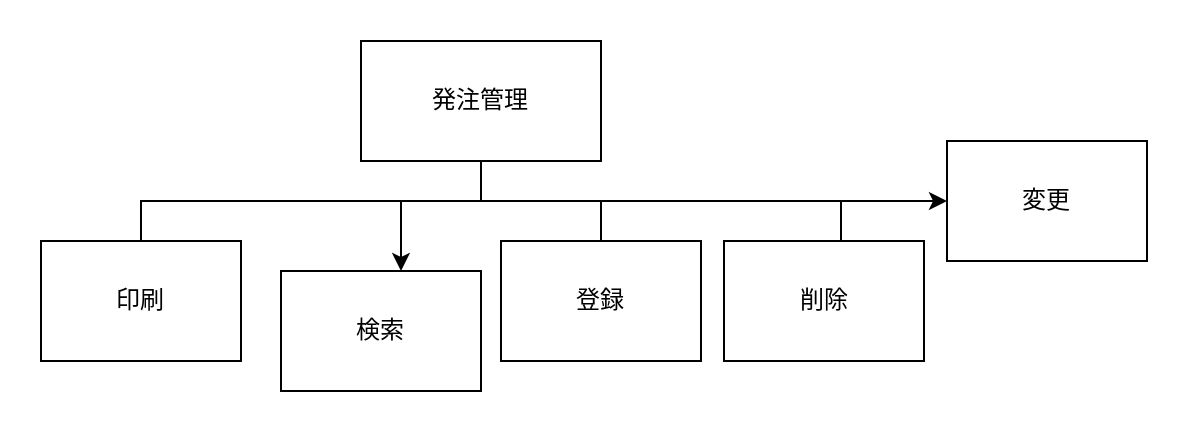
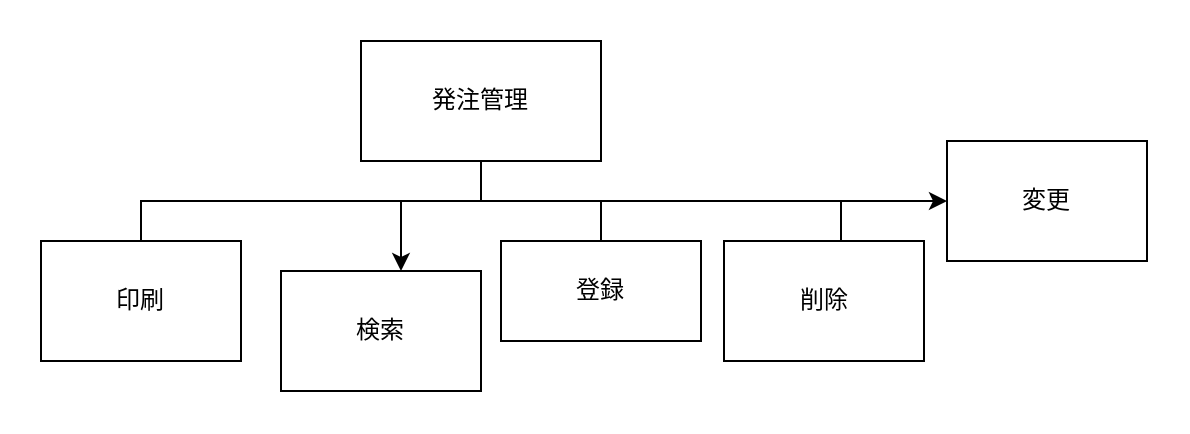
- <mxCell id="3" value="登録" style="whiteSpace=wrap;html=1;align=center;verticalAlign=middle;container=1;recursiveResize=0;treeFolding=1;treeMoving=1;" parent="1" vertex="1"><mxGeometry x="250" y="120" width="100" height="60" as="geometry" /></mxCell>
+ <mxCell id="3" value="登録" style="whiteSpace=wrap;html=1;align=center;verticalAlign=middle;container=1;recursiveResize=0;treeFolding=1;treeMoving=1;" parent="1" vertex="1"><mxGeometry x="250" y="120" width="100" height="50" as="geometry" /></mxCell>
